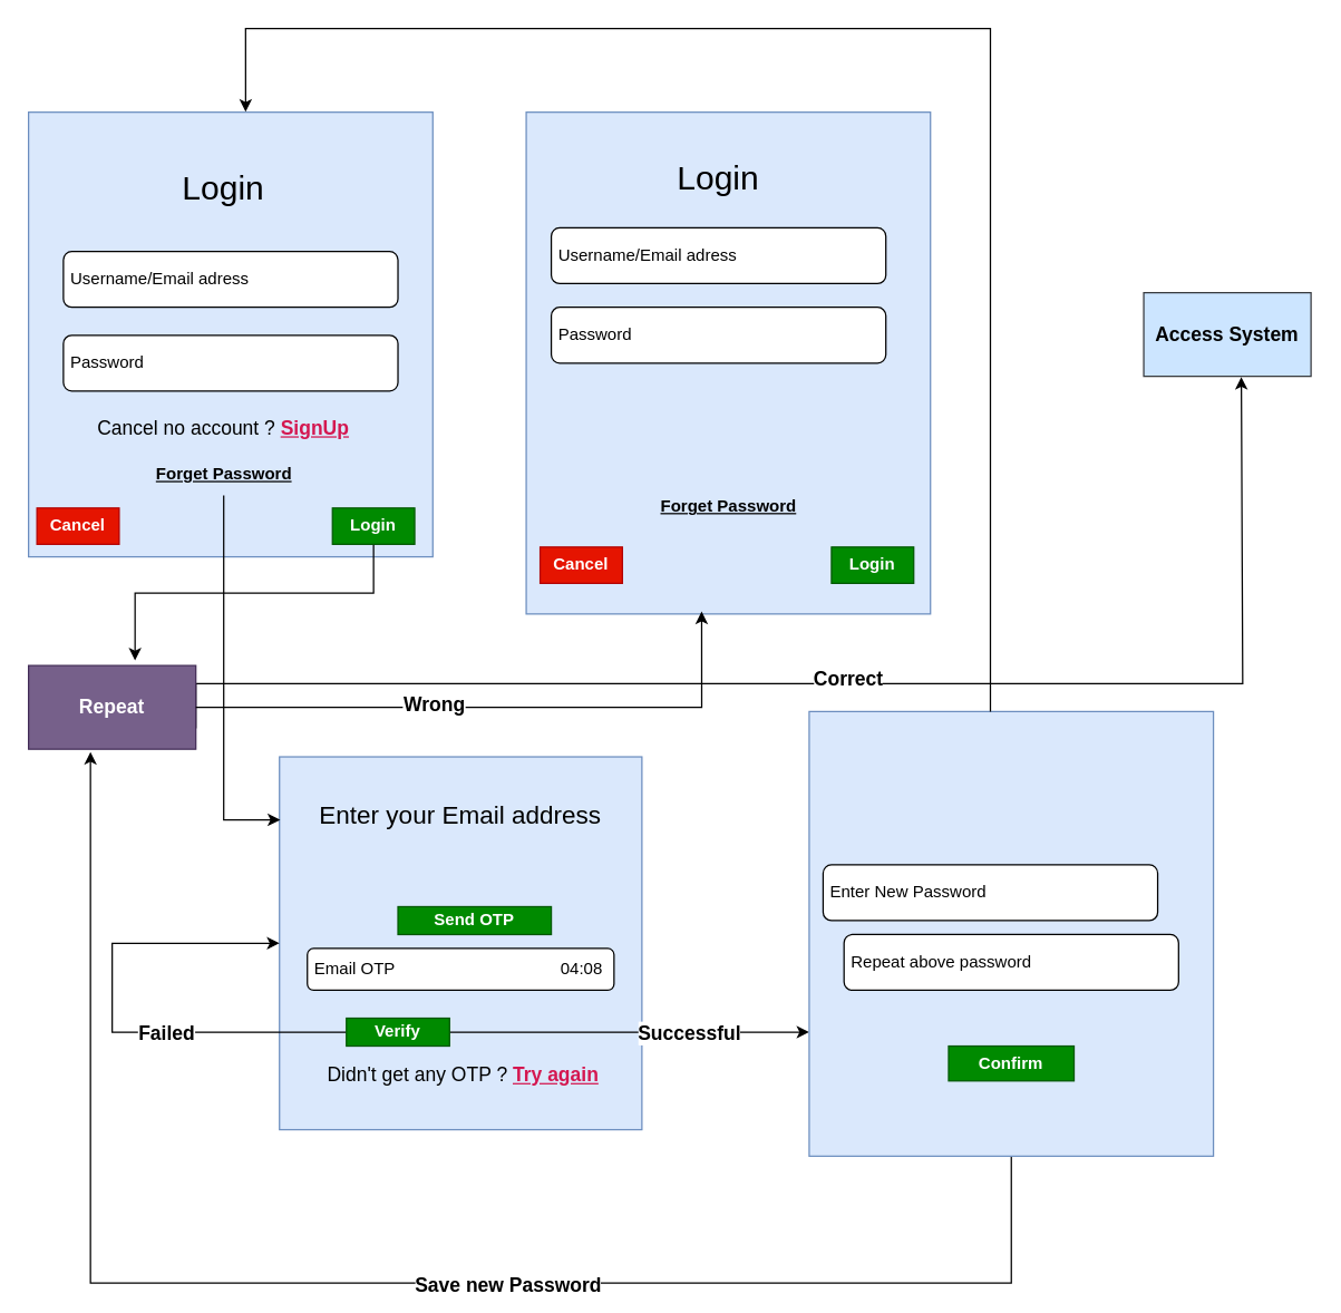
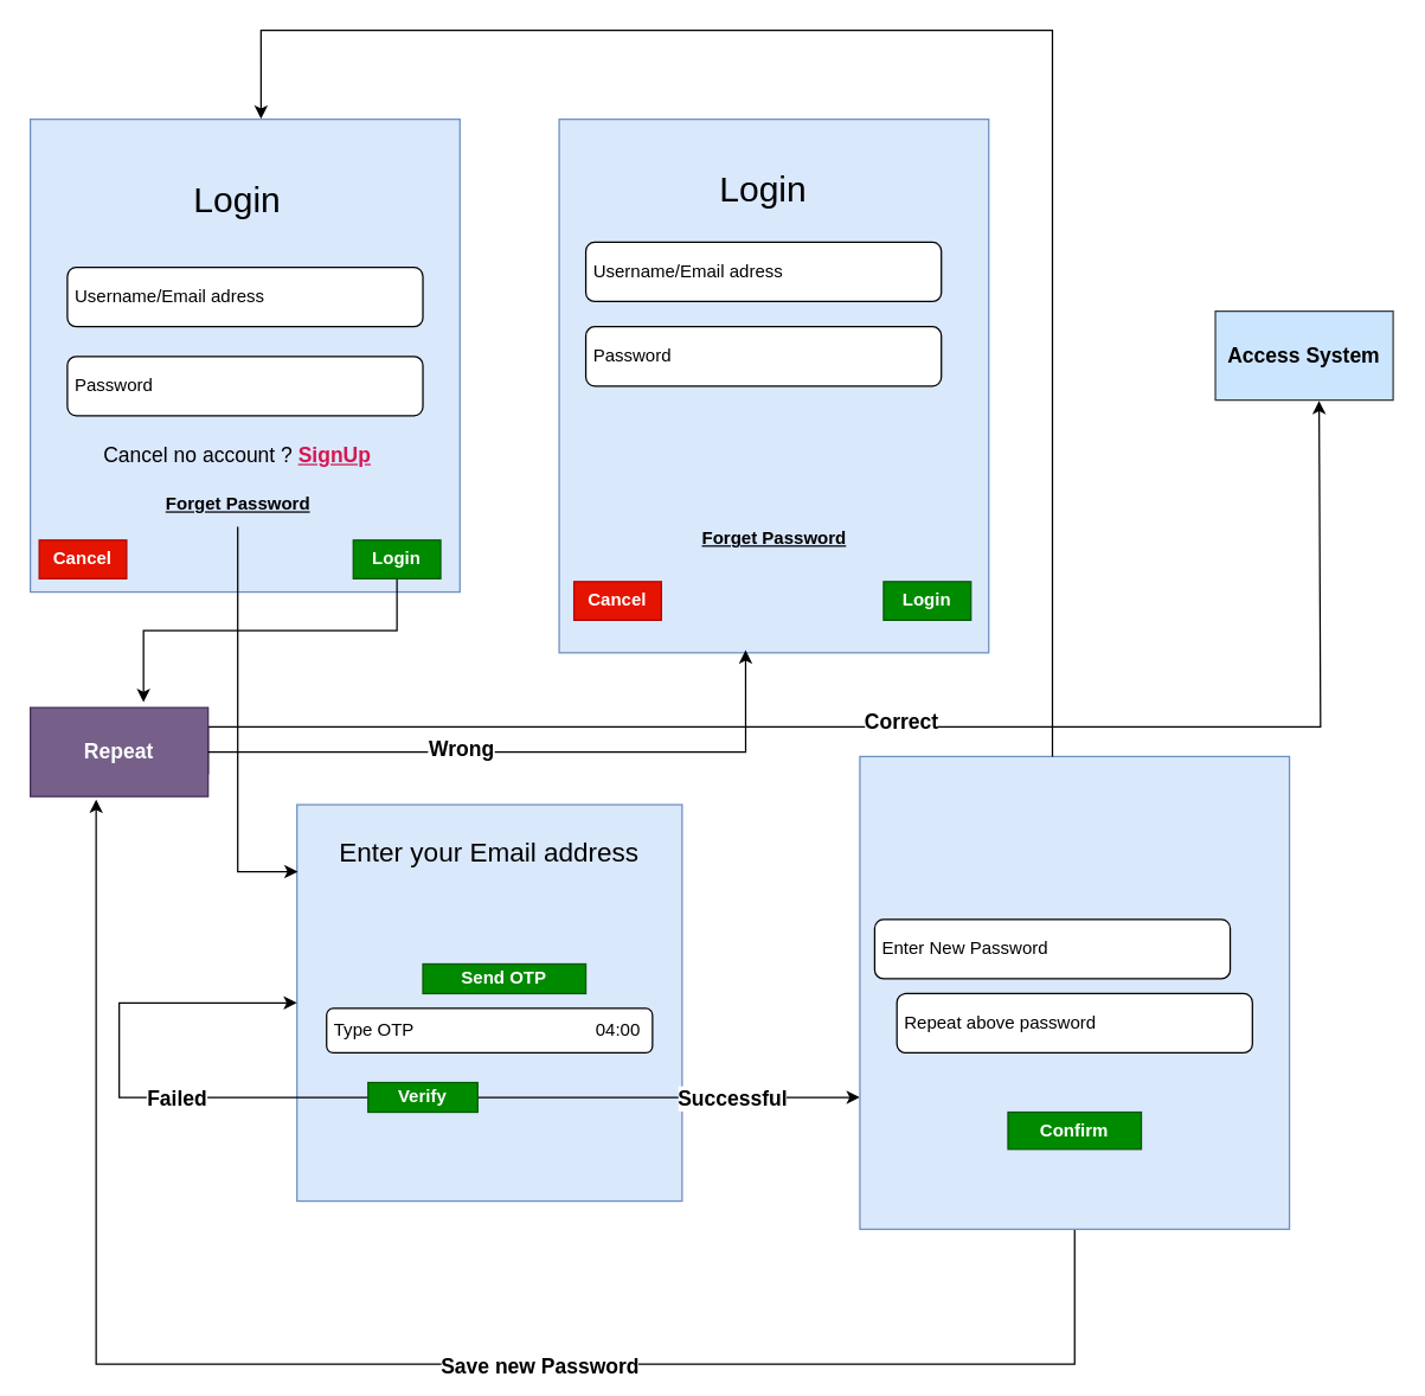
- <mxCell id="24" value="&lt;font style=&quot;font-size: 18px;&quot;&gt;Enter your Email address&lt;/font&gt;" style="text;html=1;align=center;verticalAlign=middle;whiteSpace=wrap;rounded=0;" parent="1" vertex="1"><mxGeometry x="205" y="570" width="250" height="30" as="geometry" /></mxCell>
+ <mxCell id="24" value="&lt;font style=&quot;font-size: 18px;&quot;&gt;Enter your Email address&lt;/font&gt;" style="text;html=1;align=center;verticalAlign=middle;whiteSpace=wrap;rounded=0;" parent="1" vertex="1"><mxGeometry x="205" y="560" width="250" height="30" as="geometry" /></mxCell>
- <mxCell id="26" value="&amp;nbsp;Email OTP" style="rounded=1;whiteSpace=wrap;html=1;align=left;" parent="1" vertex="1"><mxGeometry x="220" y="680" width="220" height="30" as="geometry" /></mxCell>
+ <mxCell id="26" value="&amp;nbsp;Type OTP" style="rounded=1;whiteSpace=wrap;html=1;align=left;" parent="1" vertex="1"><mxGeometry x="220" y="680" width="220" height="30" as="geometry" /></mxCell>
- <mxCell id="35" value="04:08" style="text;html=1;align=center;verticalAlign=middle;whiteSpace=wrap;rounded=0;" parent="1" vertex="1"><mxGeometry x="387" y="680" width="60" height="30" as="geometry" /></mxCell>
+ <mxCell id="35" value="04:00" style="text;html=1;align=center;verticalAlign=middle;whiteSpace=wrap;rounded=0;" parent="1" vertex="1"><mxGeometry x="387" y="680" width="60" height="30" as="geometry" /></mxCell>
- <mxCell id="39" value="&lt;font style=&quot;&quot;&gt;&lt;span style=&quot;font-size: 14px;&quot;&gt;Didn't get any OTP ? &lt;/span&gt;&lt;font style=&quot;font-size: 14px;&quot; color=&quot;#d41750&quot;&gt;&lt;b style=&quot;&quot;&gt;&lt;u style=&quot;&quot;&gt;Try again&lt;/u&gt;&lt;/b&gt;&lt;/font&gt;&lt;/font&gt;" style="text;html=1;align=center;verticalAlign=middle;whiteSpace=wrap;rounded=0;" parent="1" vertex="1"><mxGeometry x="217" y="756" width="230" height="30" as="geometry" /></mxCell>
